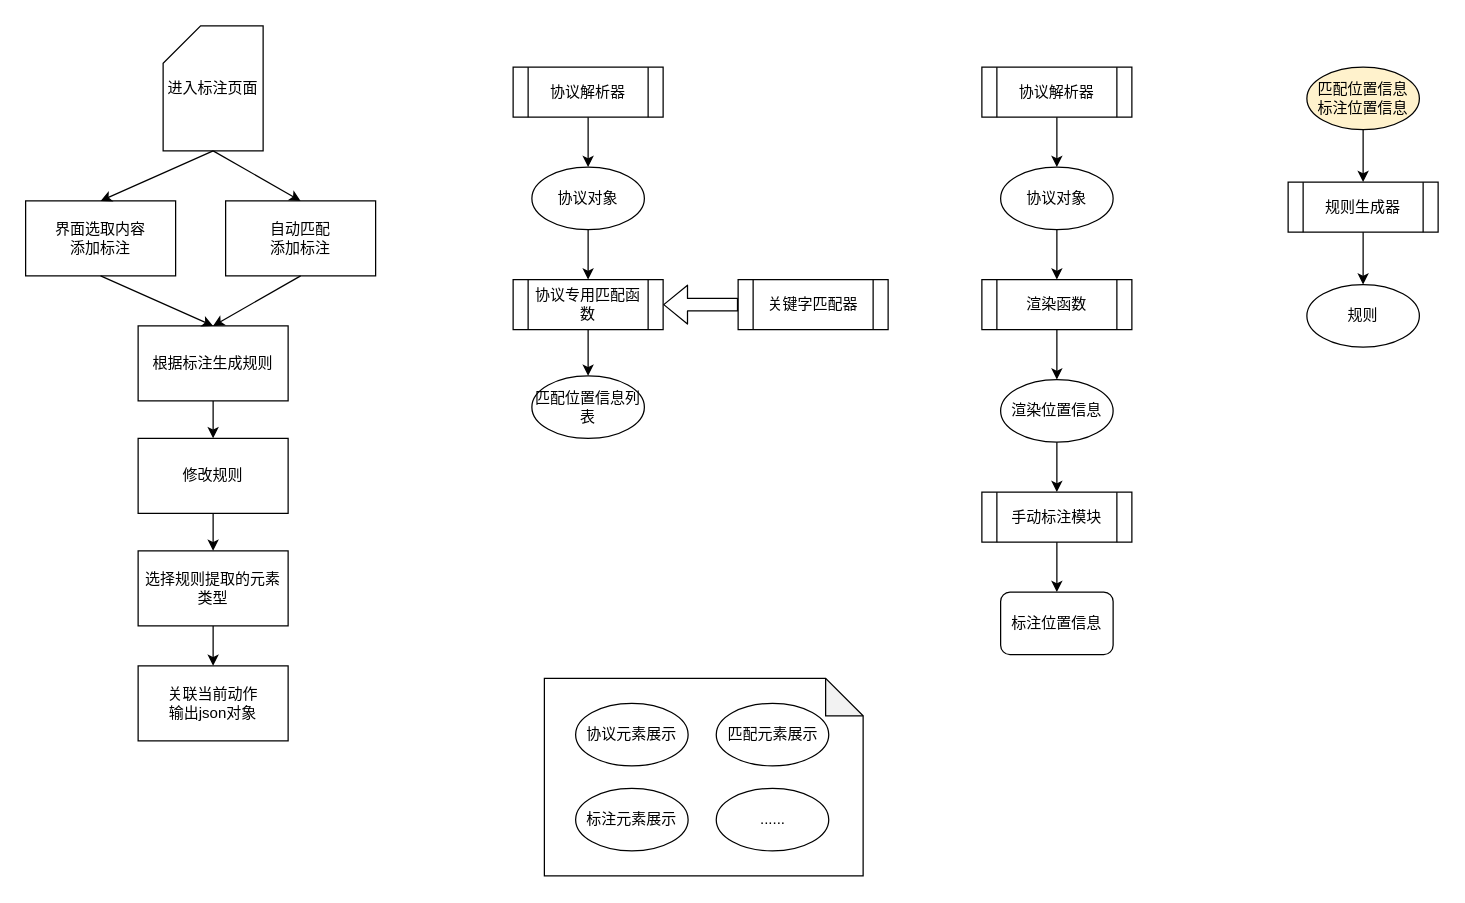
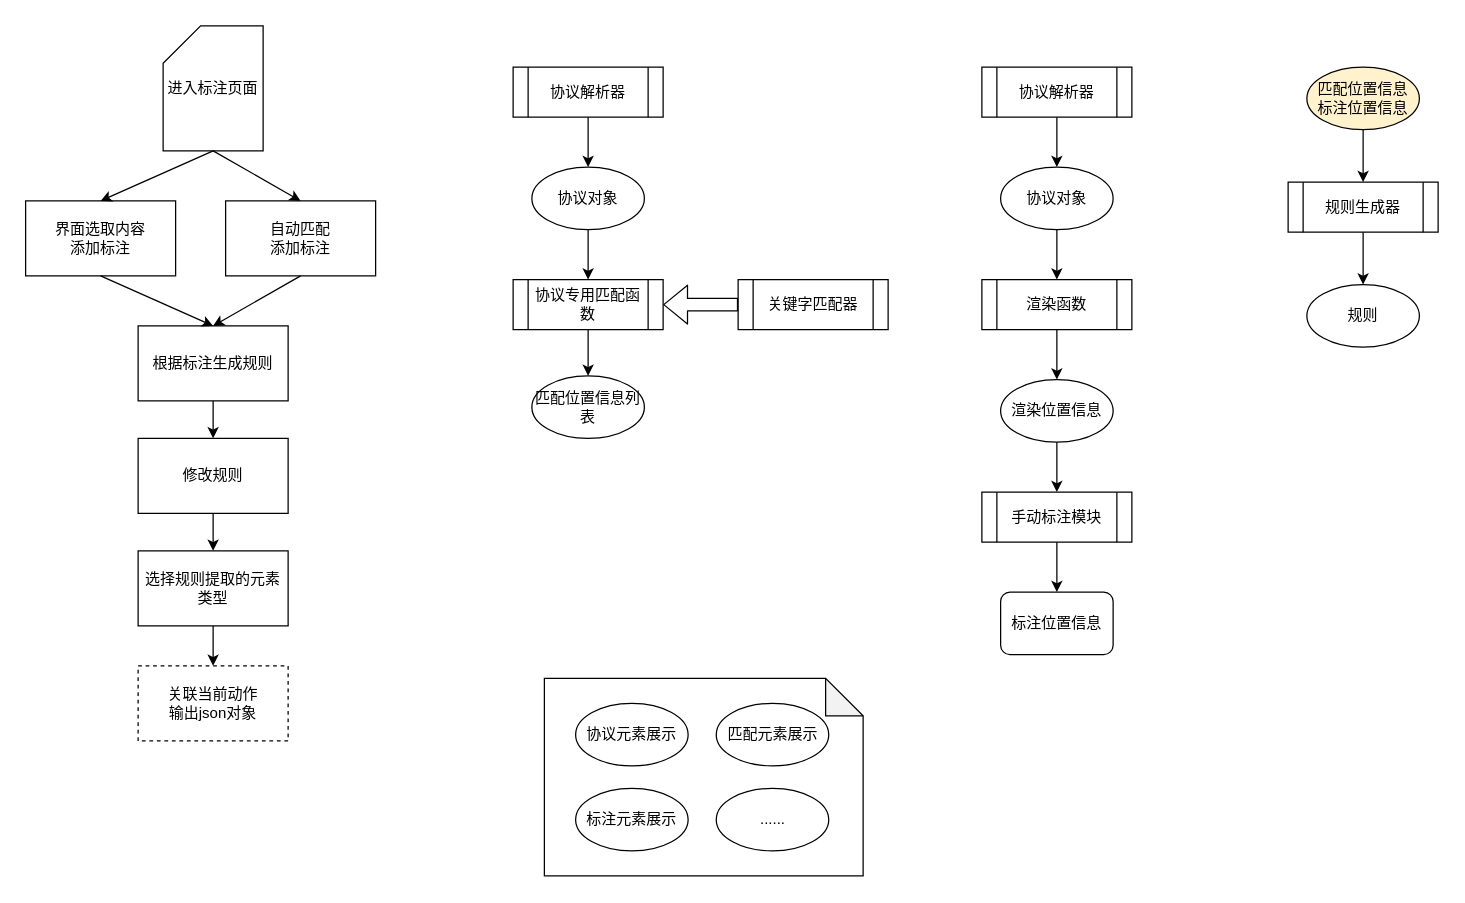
- <mxCell id="15" value="关联当前动作&lt;br&gt;输出json对象" style="rounded=0;whiteSpace=wrap;html=1;" parent="1" vertex="1"><mxGeometry x="110" y="532" width="120" height="60" as="geometry" /></mxCell>
+ <mxCell id="15" value="关联当前动作&lt;br&gt;输出json对象" style="rounded=0;whiteSpace=wrap;html=1;dashed=1;" parent="1" vertex="1"><mxGeometry x="110" y="532" width="120" height="60" as="geometry" /></mxCell>
